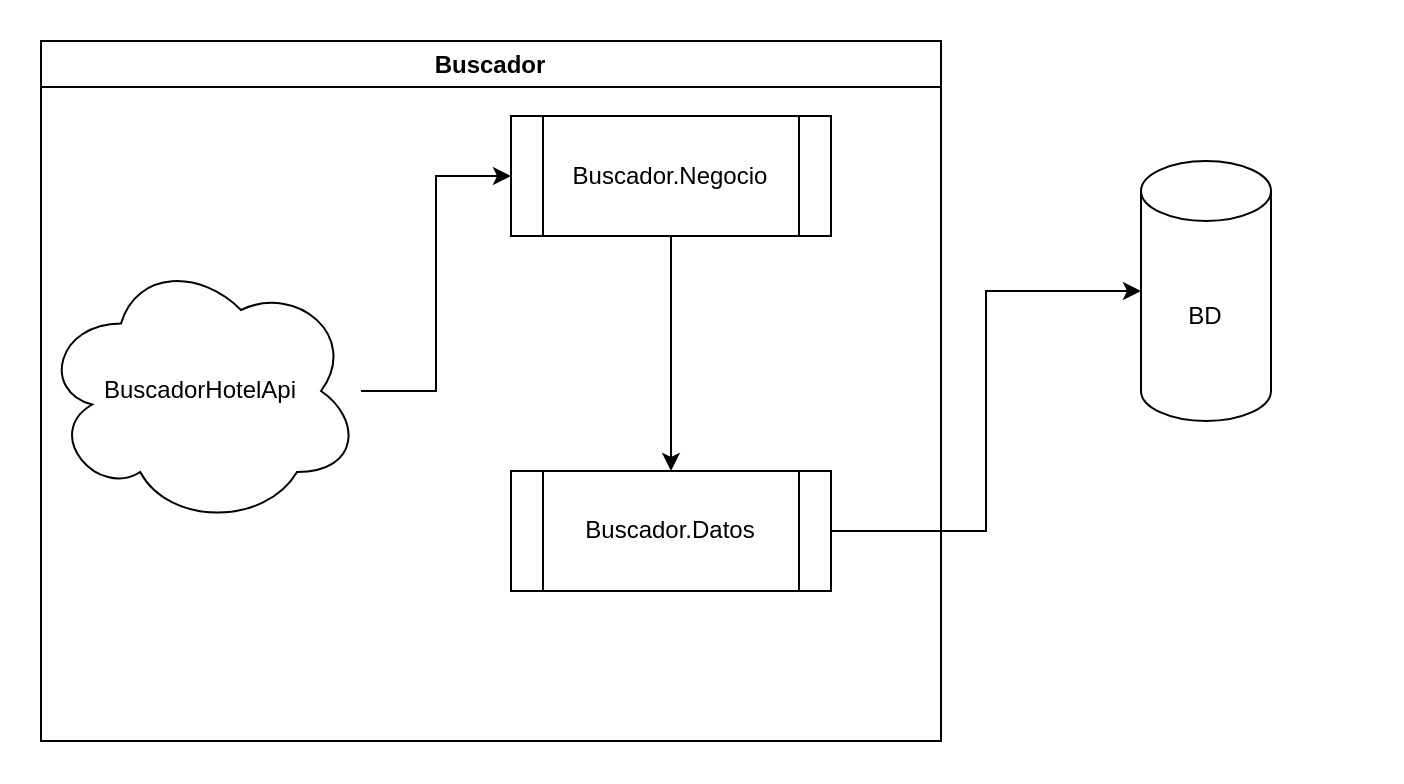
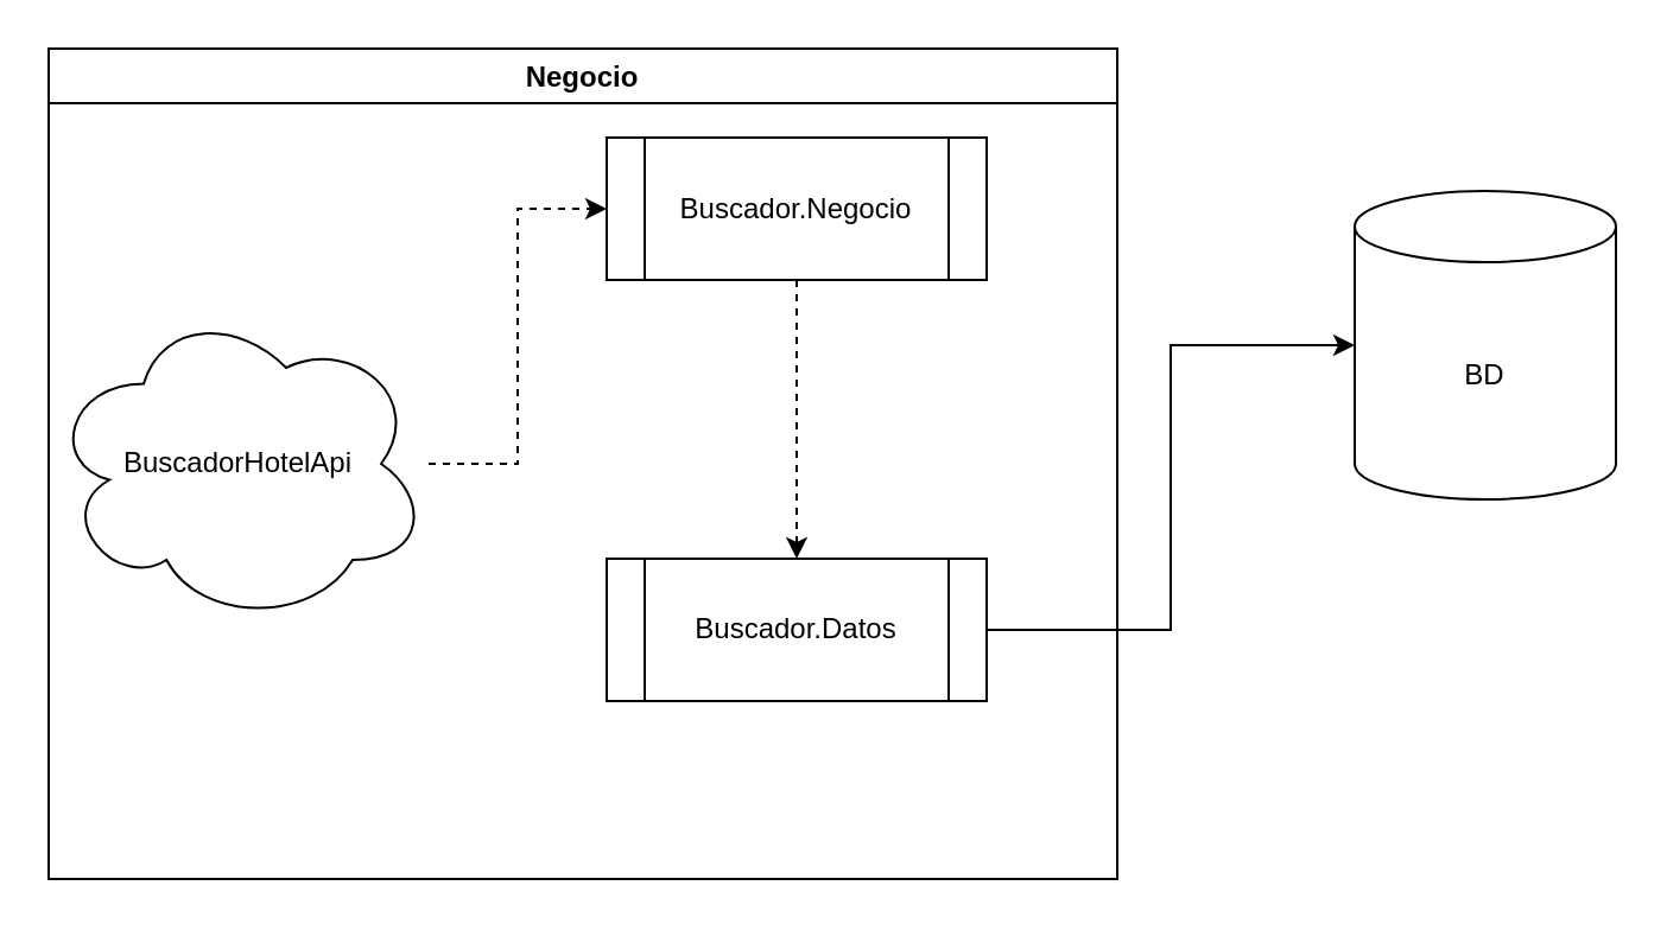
- <mxCell id="3" value="Buscador" style="swimlane;" vertex="1" parent="1"><mxGeometry x="20" y="20" width="450" height="350" as="geometry" /></mxCell>
+ <mxCell id="3" value="Negocio" style="swimlane;" vertex="1" parent="1"><mxGeometry x="20" y="20" width="450" height="350" as="geometry" /></mxCell>
- <mxCell id="4" style="edgeStyle=orthogonalEdgeStyle;rounded=0;orthogonalLoop=1;jettySize=auto;html=1;entryX=0;entryY=0.5;entryDx=0;entryDy=0;" edge="1" parent="3" source="5" target="7"><mxGeometry relative="1" as="geometry" /></mxCell>
+ <mxCell id="4" style="edgeStyle=orthogonalEdgeStyle;rounded=0;orthogonalLoop=1;jettySize=auto;html=1;entryX=0;entryY=0.5;entryDx=0;entryDy=0;dashed=1;" edge="1" parent="3" source="5" target="7"><mxGeometry relative="1" as="geometry" /></mxCell>
- <mxCell id="2" value="BD" style="shape=cylinder3;whiteSpace=wrap;html=1;boundedLbl=1;backgroundOutline=1;size=15;" vertex="1" parent="1"><mxGeometry x="570" y="80" width="65" height="130" as="geometry" /></mxCell>
+ <mxCell id="2" value="BD" style="shape=cylinder3;whiteSpace=wrap;html=1;boundedLbl=1;backgroundOutline=1;size=15;" vertex="1" parent="1"><mxGeometry x="570" y="80" width="110" height="130" as="geometry" /></mxCell>
- <mxCell id="6" style="edgeStyle=orthogonalEdgeStyle;rounded=0;orthogonalLoop=1;jettySize=auto;html=1;entryX=0.5;entryY=0;entryDx=0;entryDy=0;" edge="1" parent="3" source="7" target="8"><mxGeometry relative="1" as="geometry" /></mxCell>
+ <mxCell id="6" style="edgeStyle=orthogonalEdgeStyle;rounded=0;orthogonalLoop=1;jettySize=auto;html=1;entryX=0.5;entryY=0;entryDx=0;entryDy=0;dashed=1;" edge="1" parent="3" source="7" target="8"><mxGeometry relative="1" as="geometry" /></mxCell>
